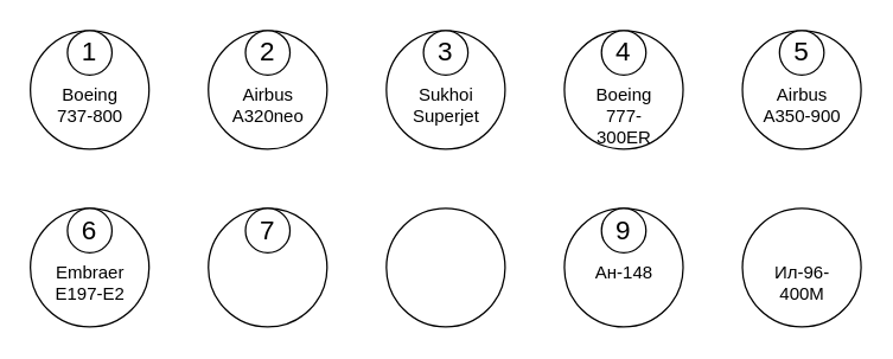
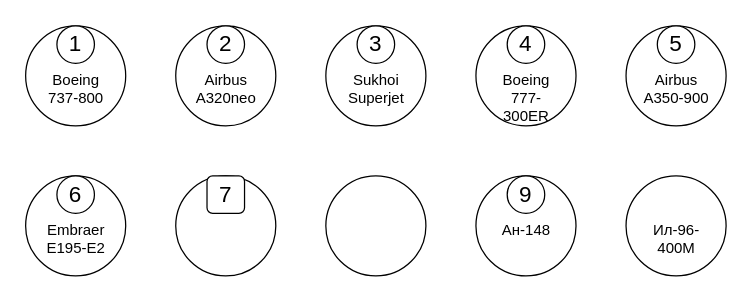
- <mxCell id="28" value="&lt;span style=&quot;color: light-dark(rgb(0, 0, 0), rgb(0, 0, 0));&quot;&gt;&lt;font style=&quot;font-size: 18px;&quot;&gt;7&lt;/font&gt;&lt;/span&gt;" style="ellipse;whiteSpace=wrap;html=1;aspect=fixed;fillColor=light-dark(#FFFFFF,#FFFFFF);strokeColor=light-dark(#000000,#000000);" parent="26" vertex="1"><mxGeometry x="25" width="30" height="30" as="geometry" /></mxCell>
+ <mxCell id="28" value="&lt;span style=&quot;color: light-dark(rgb(0, 0, 0), rgb(0, 0, 0));&quot;&gt;&lt;font style=&quot;font-size: 18px;&quot;&gt;7&lt;/font&gt;&lt;/span&gt;" style="whiteSpace=wrap;html=1;aspect=fixed;fillColor=light-dark(#FFFFFF,#FFFFFF);strokeColor=light-dark(#000000,#000000);rounded=1;" parent="26" vertex="1"><mxGeometry x="25" width="30" height="30" as="geometry" /></mxCell>
- <mxCell id="25" value="Embraer E197-E2" style="text;whiteSpace=wrap;fontColor=light-dark(#000000,#000000);align=center;" parent="22" vertex="1"><mxGeometry x="12.5" y="30" width="55" height="40" as="geometry" /></mxCell>
+ <mxCell id="25" value="Embraer E195-E2" style="text;whiteSpace=wrap;fontColor=light-dark(#000000,#000000);align=center;" parent="22" vertex="1"><mxGeometry x="12.5" y="30" width="55" height="40" as="geometry" /></mxCell>
